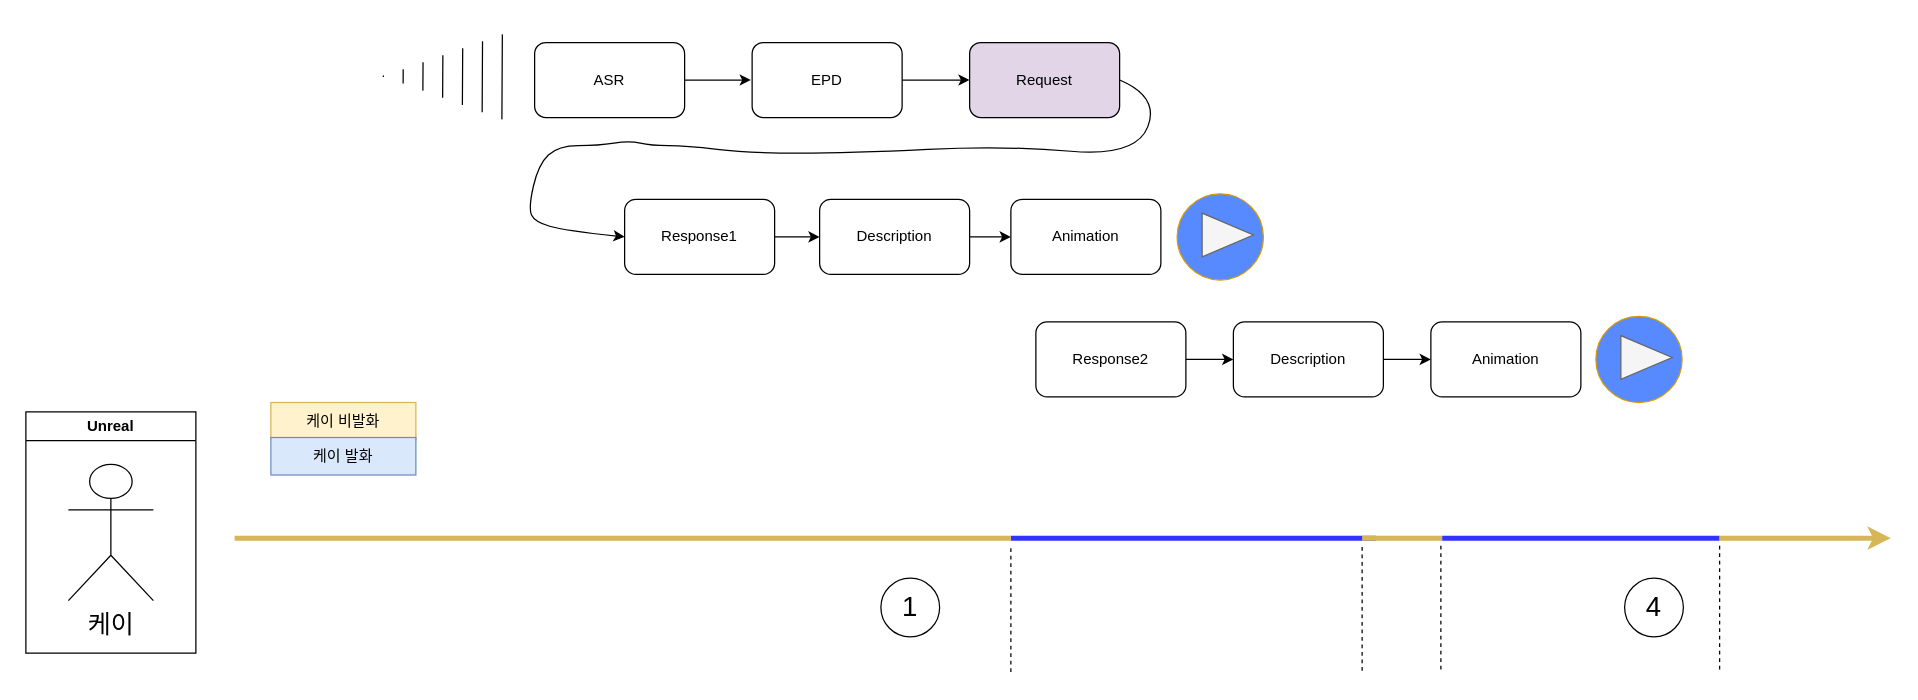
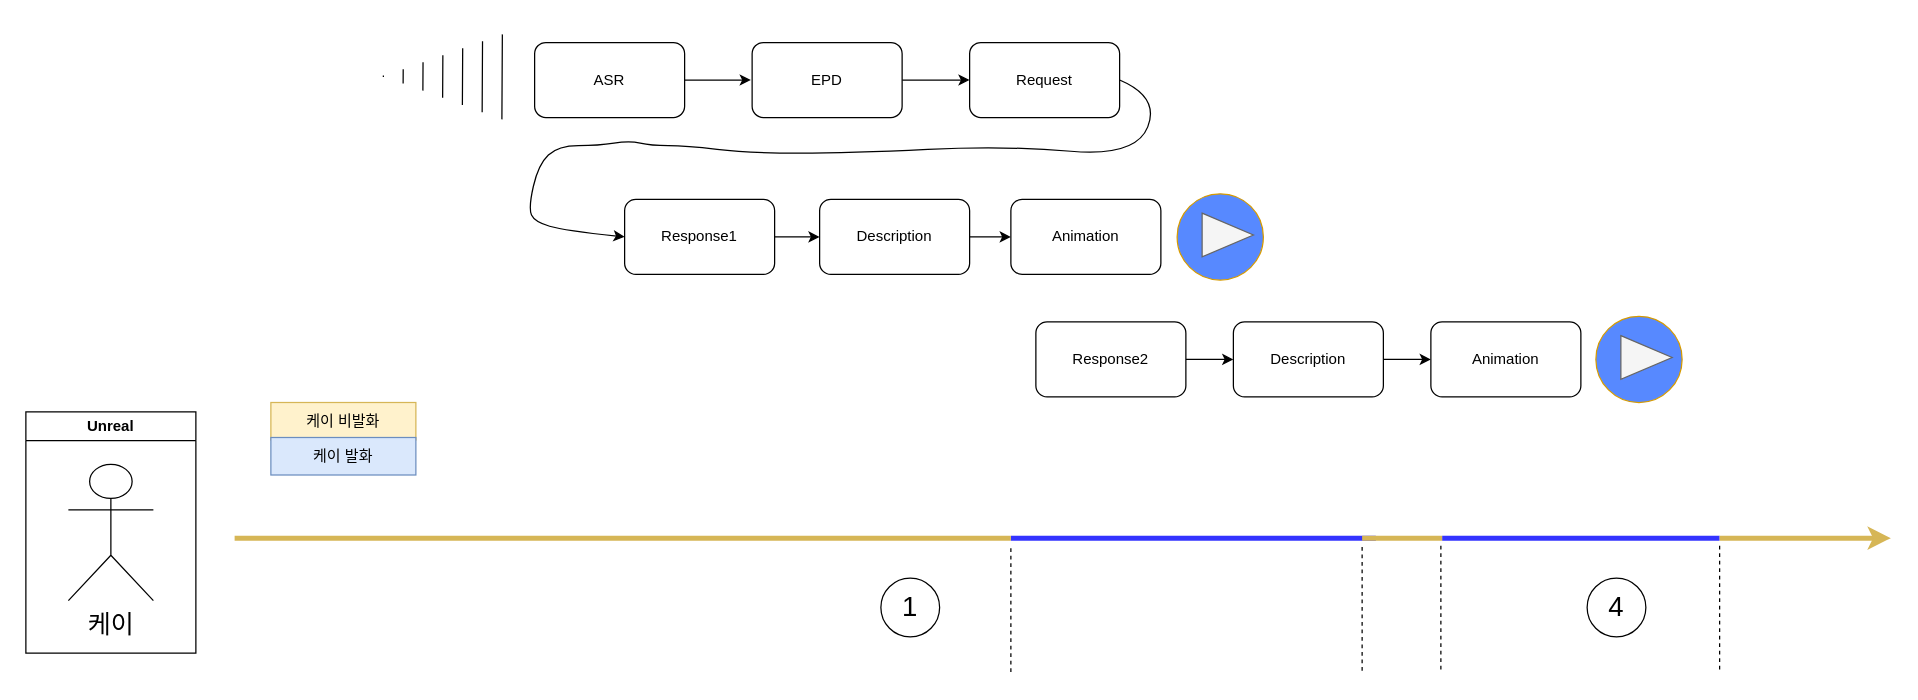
- <mxCell id="8" value="Request" style="rounded=1;whiteSpace=wrap;html=1;fillColor=#e1d5e7;" vertex="1" parent="1"><mxGeometry x="775" y="33.5" width="120" height="60" as="geometry" /></mxCell>
+ <mxCell id="8" value="Request" style="rounded=1;whiteSpace=wrap;html=1;" vertex="1" parent="1"><mxGeometry x="775" y="33.5" width="120" height="60" as="geometry" /></mxCell>
- <mxCell id="38" value="4" style="ellipse;whiteSpace=wrap;html=1;aspect=fixed;fontSize=22;" vertex="1" parent="1"><mxGeometry x="1299" y="462" width="47" height="47" as="geometry" /></mxCell>
+ <mxCell id="38" value="4" style="ellipse;whiteSpace=wrap;html=1;aspect=fixed;fontSize=22;" vertex="1" parent="1"><mxGeometry x="1269" y="462" width="47" height="47" as="geometry" /></mxCell>
